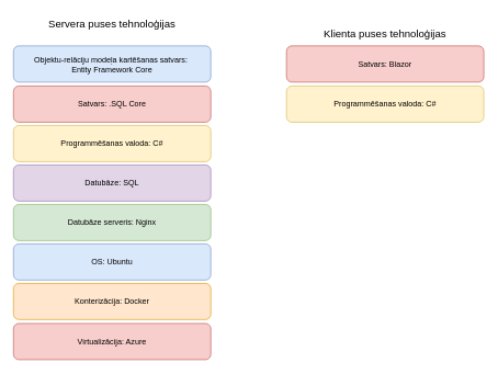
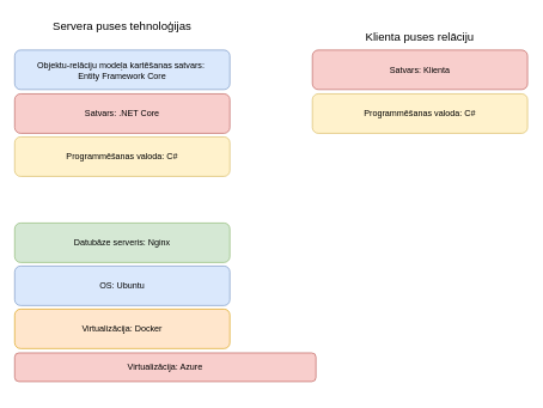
- <mxCell id="10" value="Klienta puses tehnoloģijas" style="text;html=1;align=center;verticalAlign=middle;whiteSpace=wrap;rounded=0;fontSize=16;" vertex="1" parent="1"><mxGeometry x="490" y="35" width="190" height="30" as="geometry" /></mxCell>
+ <mxCell id="10" value="Klienta puses relāciju" style="text;html=1;align=center;verticalAlign=middle;whiteSpace=wrap;rounded=0;fontSize=16;" vertex="1" parent="1"><mxGeometry x="490" y="35" width="190" height="30" as="geometry" /></mxCell>
- <mxCell id="11" value="Satvars: Blazor" style="rounded=1;whiteSpace=wrap;html=1;fillColor=#f8cecc;strokeColor=#b85450;" vertex="1" parent="1"><mxGeometry x="435" y="69" width="300" height="55" as="geometry" /></mxCell>
+ <mxCell id="11" value="Satvars: Klienta" style="rounded=1;whiteSpace=wrap;html=1;fillColor=#f8cecc;strokeColor=#b85450;" vertex="1" parent="1"><mxGeometry x="435" y="69" width="300" height="55" as="geometry" /></mxCell>
- <mxCell id="7" value="Satvars: .SQL Core" style="rounded=1;whiteSpace=wrap;html=1;fillColor=#f8cecc;strokeColor=#b85450;" vertex="1" parent="1"><mxGeometry x="20" y="130" width="300" height="55" as="geometry" /></mxCell>
+ <mxCell id="7" value="Satvars: .NET Core" style="rounded=1;whiteSpace=wrap;html=1;fillColor=#f8cecc;strokeColor=#b85450;" vertex="1" parent="1"><mxGeometry x="20" y="130" width="300" height="55" as="geometry" /></mxCell>
- <mxCell id="3" value="Datubāze: SQL" style="rounded=1;whiteSpace=wrap;html=1;fillColor=#e1d5e7;strokeColor=#9673a6;" vertex="1" parent="1"><mxGeometry x="20" y="250" width="300" height="55" as="geometry" /></mxCell>
- <mxCell id="5" value="Konterizācija: Docker" style="rounded=1;whiteSpace=wrap;html=1;fillColor=#ffe6cc;strokeColor=#d79b00;" vertex="1" parent="1"><mxGeometry x="20" y="430" width="300" height="55" as="geometry" /></mxCell>
+ <mxCell id="5" value="Virtualizācija: Docker" style="rounded=1;whiteSpace=wrap;html=1;fillColor=#ffe6cc;strokeColor=#d79b00;" vertex="1" parent="1"><mxGeometry x="20" y="430" width="300" height="55" as="geometry" /></mxCell>
- <mxCell id="8" value="Virtualizācija: Azure" style="rounded=1;whiteSpace=wrap;html=1;fillColor=#f8cecc;strokeColor=#b85450;" vertex="1" parent="1"><mxGeometry x="20" y="491" width="300" height="55" as="geometry" /></mxCell>
+ <mxCell id="8" value="Virtualizācija: Azure" style="rounded=1;whiteSpace=wrap;html=1;fillColor=#f8cecc;strokeColor=#b85450;" vertex="1" parent="1"><mxGeometry x="20" y="491" width="420" height="40" as="geometry" /></mxCell>
